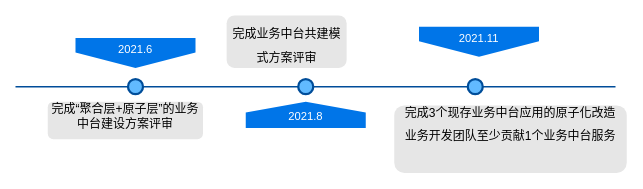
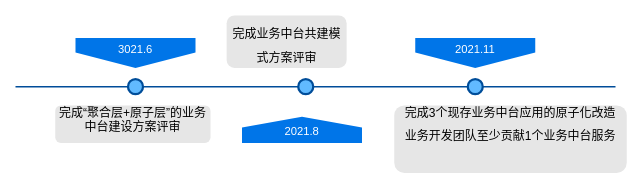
- <mxCell id="4" value="&lt;span&gt;2021.11&lt;/span&gt;" style="shape=offPageConnector;whiteSpace=wrap;html=1;fillColor=#0075E8;fontSize=15;fontColor=#FFFFFF;size=0.509;verticalAlign=top;strokeColor=none;" parent="1" vertex="1"><mxGeometry x="558" y="35" width="160" height="40" as="geometry" /></mxCell>
+ <mxCell id="4" value="&lt;span&gt;2021.11&lt;/span&gt;" style="shape=offPageConnector;whiteSpace=wrap;html=1;fillColor=#0075E8;fontSize=15;fontColor=#FFFFFF;size=0.509;verticalAlign=top;strokeColor=none;" parent="1" vertex="1"><mxGeometry x="553" y="50" width="160" height="40" as="geometry" /></mxCell>
- <mxCell id="3" value="2021.6" style="shape=offPageConnector;whiteSpace=wrap;html=1;fillColor=#0075E8;fontSize=15;fontColor=#FFFFFF;size=0.509;verticalAlign=top;strokeColor=none;" parent="1" vertex="1"><mxGeometry x="100" y="50" width="160" height="40" as="geometry" /></mxCell>
+ <mxCell id="3" value="3021.6" style="shape=offPageConnector;whiteSpace=wrap;html=1;fillColor=#0075E8;fontSize=15;fontColor=#FFFFFF;size=0.509;verticalAlign=top;strokeColor=none;" parent="1" vertex="1"><mxGeometry x="100" y="50" width="160" height="40" as="geometry" /></mxCell>
- <mxCell id="5" value="&lt;span&gt;2021.8&lt;/span&gt;" style="shape=offPageConnector;whiteSpace=wrap;html=1;fillColor=#0075E8;fontSize=15;fontColor=#FFFFFF;size=0.418;flipV=1;verticalAlign=bottom;strokeColor=none;spacingBottom=4;" parent="1" vertex="1"><mxGeometry x="327" y="135" width="160" height="35" as="geometry" /></mxCell>
+ <mxCell id="5" value="&lt;span&gt;2021.8&lt;/span&gt;" style="shape=offPageConnector;whiteSpace=wrap;html=1;fillColor=#0075E8;fontSize=15;fontColor=#FFFFFF;size=0.418;flipV=1;verticalAlign=bottom;strokeColor=none;spacingBottom=4;" parent="1" vertex="1"><mxGeometry x="322" y="155" width="160" height="35" as="geometry" /></mxCell>
- <mxCell id="9" value="&lt;h1 style=&quot;font-size: 16px&quot;&gt;&lt;span style=&quot;font-weight: normal&quot;&gt;&lt;span lang=&quot;ZH-TW&quot;&gt;完成&lt;/span&gt;&lt;span&gt;“&lt;/span&gt;&lt;span lang=&quot;ZH-TW&quot;&gt;聚合层&lt;/span&gt;&lt;span lang=&quot;EN-US&quot;&gt;+&lt;/span&gt;&lt;span lang=&quot;ZH-TW&quot;&gt;原子层&lt;/span&gt;&lt;span&gt;”&lt;/span&gt;&lt;span lang=&quot;ZH-TW&quot;&gt;的业务中台建设方案评审&lt;/span&gt;&lt;/span&gt;&lt;br&gt;&lt;/h1&gt;" style="text;html=1;spacing=5;spacingTop=-20;whiteSpace=wrap;overflow=hidden;strokeColor=none;strokeWidth=3;fillColor=#E6E6E6;fontSize=13;fontColor=#000000;align=center;rounded=1;" parent="1" vertex="1"><mxGeometry x="63" y="135" width="207" height="50" as="geometry" /></mxCell>
+ <mxCell id="9" value="&lt;h1 style=&quot;font-size: 16px&quot;&gt;&lt;span style=&quot;font-weight: normal&quot;&gt;&lt;span lang=&quot;ZH-TW&quot;&gt;完成&lt;/span&gt;&lt;span&gt;“&lt;/span&gt;&lt;span lang=&quot;ZH-TW&quot;&gt;聚合层&lt;/span&gt;&lt;span lang=&quot;EN-US&quot;&gt;+&lt;/span&gt;&lt;span lang=&quot;ZH-TW&quot;&gt;原子层&lt;/span&gt;&lt;span&gt;”&lt;/span&gt;&lt;span lang=&quot;ZH-TW&quot;&gt;的业务中台建设方案评审&lt;/span&gt;&lt;/span&gt;&lt;br&gt;&lt;/h1&gt;" style="text;html=1;spacing=5;spacingTop=-20;whiteSpace=wrap;overflow=hidden;strokeColor=none;strokeWidth=3;fillColor=#E6E6E6;fontSize=13;fontColor=#000000;align=center;rounded=1;" parent="1" vertex="1"><mxGeometry x="73" y="140" width="207" height="50" as="geometry" /></mxCell>
